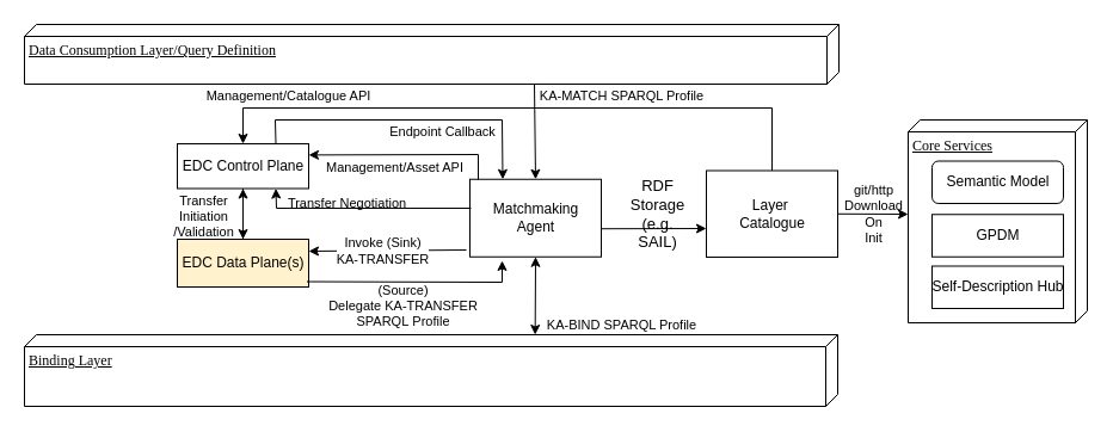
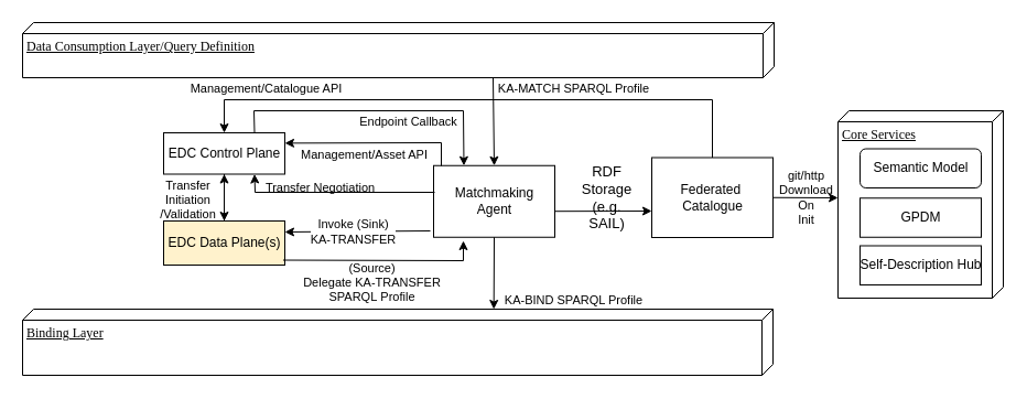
- <mxCell id="8" value="&lt;div&gt;Layer&amp;nbsp;&lt;/div&gt;&lt;div&gt;&lt;span style=&quot;background-color: initial;&quot;&gt;Catalogue&lt;/span&gt;&lt;/div&gt;" style="html=1;dropTarget=0;" parent="1" vertex="1"><mxGeometry x="591" y="142.5" width="110" height="72.5" as="geometry" /></mxCell>
+ <mxCell id="8" value="&lt;div&gt;Federated&amp;nbsp;&lt;/div&gt;&lt;div&gt;&lt;span style=&quot;background-color: initial;&quot;&gt;Catalogue&lt;/span&gt;&lt;/div&gt;" style="html=1;dropTarget=0;" parent="1" vertex="1"><mxGeometry x="591" y="142.5" width="110" height="72.5" as="geometry" /></mxCell>
- <mxCell id="15" value="KA-BIND SPARQL Profile" style="endArrow=classic;html=1;rounded=0;entryX=0.5;entryY=1;entryDx=0;entryDy=0;startArrow=classic;startFill=1;exitX=0;exitY=0.372;exitDx=0;exitDy=0;exitPerimeter=0;" parent="1" source="2" target="11" edge="1"><mxGeometry x="-0.747" y="-72" width="50" height="50" relative="1" as="geometry"><mxPoint x="450" y="260" as="sourcePoint" /><mxPoint x="200" y="210" as="targetPoint" /><mxPoint as="offset" /></mxGeometry></mxCell>
+ <mxCell id="15" value="KA-BIND SPARQL Profile" style="endArrow=none;html=1;rounded=0;entryX=0.5;entryY=1;entryDx=0;entryDy=0;startArrow=classic;startFill=1;exitX=0;exitY=0.372;exitDx=0;exitDy=0;exitPerimeter=0;" parent="1" source="2" target="11" edge="1"><mxGeometry x="-0.747" y="-72" width="50" height="50" relative="1" as="geometry"><mxPoint x="450" y="260" as="sourcePoint" /><mxPoint x="200" y="210" as="targetPoint" /><mxPoint as="offset" /></mxGeometry></mxCell>
